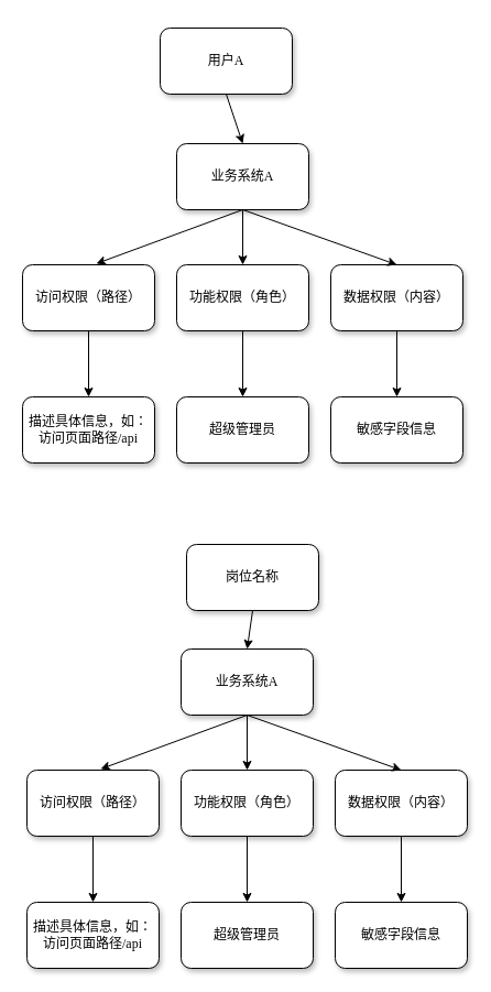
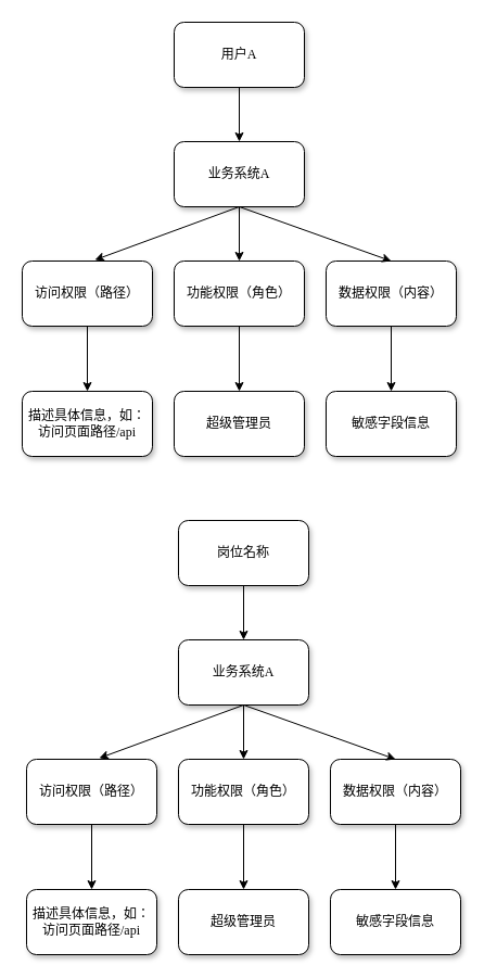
- <mxCell id="2" value="用户A" style="whiteSpace=wrap;html=1;rounded=1;shadow=1;labelBackgroundColor=none;strokeWidth=1;fontFamily=Verdana;fontSize=12;align=center;" parent="1" vertex="1"><mxGeometry x="145" y="25" width="120" height="60" as="geometry" /></mxCell>
+ <mxCell id="2" value="用户A" style="whiteSpace=wrap;html=1;rounded=1;shadow=1;labelBackgroundColor=none;strokeWidth=1;fontFamily=Verdana;fontSize=12;align=center;" parent="1" vertex="1"><mxGeometry x="160" y="20" width="120" height="60" as="geometry" /></mxCell>
- <mxCell id="17" value="岗位名称" style="whiteSpace=wrap;html=1;rounded=1;shadow=1;labelBackgroundColor=none;strokeWidth=1;fontFamily=Verdana;fontSize=12;align=center;" parent="1" vertex="1"><mxGeometry x="169" y="494" width="120" height="60" as="geometry" /></mxCell>
+ <mxCell id="17" value="岗位名称" style="whiteSpace=wrap;html=1;rounded=1;shadow=1;labelBackgroundColor=none;strokeWidth=1;fontFamily=Verdana;fontSize=12;align=center;" parent="1" vertex="1"><mxGeometry x="164" y="479" width="120" height="60" as="geometry" /></mxCell>
